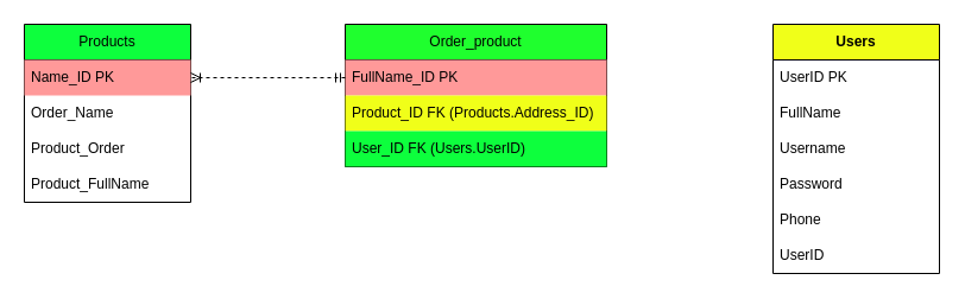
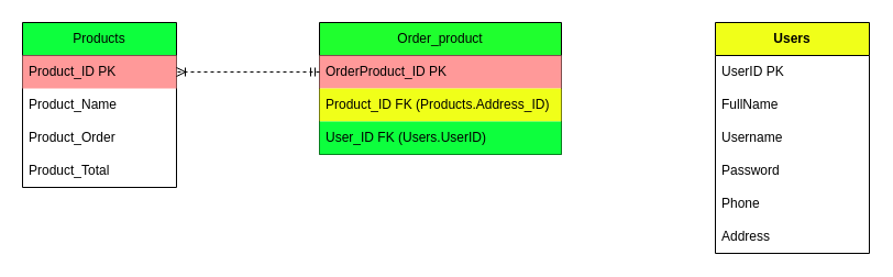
- <mxCell id="10" value="Name_ID PK" style="text;strokeColor=none;fillColor=#FF9999;align=left;verticalAlign=middle;spacingLeft=4;spacingRight=4;overflow=hidden;points=[[0,0.5],[1,0.5]];portConstraint=eastwest;rotatable=0;whiteSpace=wrap;html=1;" vertex="1" parent="9"><mxGeometry y="30" width="140" height="30" as="geometry" /></mxCell>
+ <mxCell id="10" value="Product_ID PK" style="text;strokeColor=none;fillColor=#FF9999;align=left;verticalAlign=middle;spacingLeft=4;spacingRight=4;overflow=hidden;points=[[0,0.5],[1,0.5]];portConstraint=eastwest;rotatable=0;whiteSpace=wrap;html=1;" vertex="1" parent="9"><mxGeometry y="30" width="140" height="30" as="geometry" /></mxCell>
- <mxCell id="15" value="FullName_ID PK" style="text;strokeColor=none;fillColor=#FF9999;align=left;verticalAlign=middle;spacingLeft=4;spacingRight=4;overflow=hidden;points=[[0,0.5],[1,0.5]];portConstraint=eastwest;rotatable=0;whiteSpace=wrap;html=1;" vertex="1" parent="14"><mxGeometry y="30" width="220" height="30" as="geometry" /></mxCell>
+ <mxCell id="15" value="OrderProduct_ID PK" style="text;strokeColor=none;fillColor=#FF9999;align=left;verticalAlign=middle;spacingLeft=4;spacingRight=4;overflow=hidden;points=[[0,0.5],[1,0.5]];portConstraint=eastwest;rotatable=0;whiteSpace=wrap;html=1;" vertex="1" parent="14"><mxGeometry y="30" width="220" height="30" as="geometry" /></mxCell>
- <mxCell id="11" value="Order_Name" style="text;strokeColor=none;fillColor=none;align=left;verticalAlign=middle;spacingLeft=4;spacingRight=4;overflow=hidden;points=[[0,0.5],[1,0.5]];portConstraint=eastwest;rotatable=0;whiteSpace=wrap;html=1;" vertex="1" parent="9"><mxGeometry y="60" width="140" height="30" as="geometry" /></mxCell>
+ <mxCell id="11" value="Product_Name" style="text;strokeColor=none;fillColor=none;align=left;verticalAlign=middle;spacingLeft=4;spacingRight=4;overflow=hidden;points=[[0,0.5],[1,0.5]];portConstraint=eastwest;rotatable=0;whiteSpace=wrap;html=1;" vertex="1" parent="9"><mxGeometry y="60" width="140" height="30" as="geometry" /></mxCell>
- <mxCell id="13" value="Product_FullName" style="text;strokeColor=none;fillColor=none;align=left;verticalAlign=middle;spacingLeft=4;spacingRight=4;overflow=hidden;points=[[0,0.5],[1,0.5]];portConstraint=eastwest;rotatable=0;whiteSpace=wrap;html=1;" vertex="1" parent="9"><mxGeometry y="120" width="140" height="30" as="geometry" /></mxCell>
+ <mxCell id="13" value="Product_Total" style="text;strokeColor=none;fillColor=none;align=left;verticalAlign=middle;spacingLeft=4;spacingRight=4;overflow=hidden;points=[[0,0.5],[1,0.5]];portConstraint=eastwest;rotatable=0;whiteSpace=wrap;html=1;" vertex="1" parent="9"><mxGeometry y="120" width="140" height="30" as="geometry" /></mxCell>
- <mxCell id="8" value="UserID" style="text;strokeColor=none;fillColor=none;align=left;verticalAlign=middle;spacingLeft=4;spacingRight=4;overflow=hidden;points=[[0,0.5],[1,0.5]];portConstraint=eastwest;rotatable=0;whiteSpace=wrap;html=1;" vertex="1" parent="2"><mxGeometry y="180" width="140" height="30" as="geometry" /></mxCell>
+ <mxCell id="8" value="Address" style="text;strokeColor=none;fillColor=none;align=left;verticalAlign=middle;spacingLeft=4;spacingRight=4;overflow=hidden;points=[[0,0.5],[1,0.5]];portConstraint=eastwest;rotatable=0;whiteSpace=wrap;html=1;" vertex="1" parent="2"><mxGeometry y="180" width="140" height="30" as="geometry" /></mxCell>
